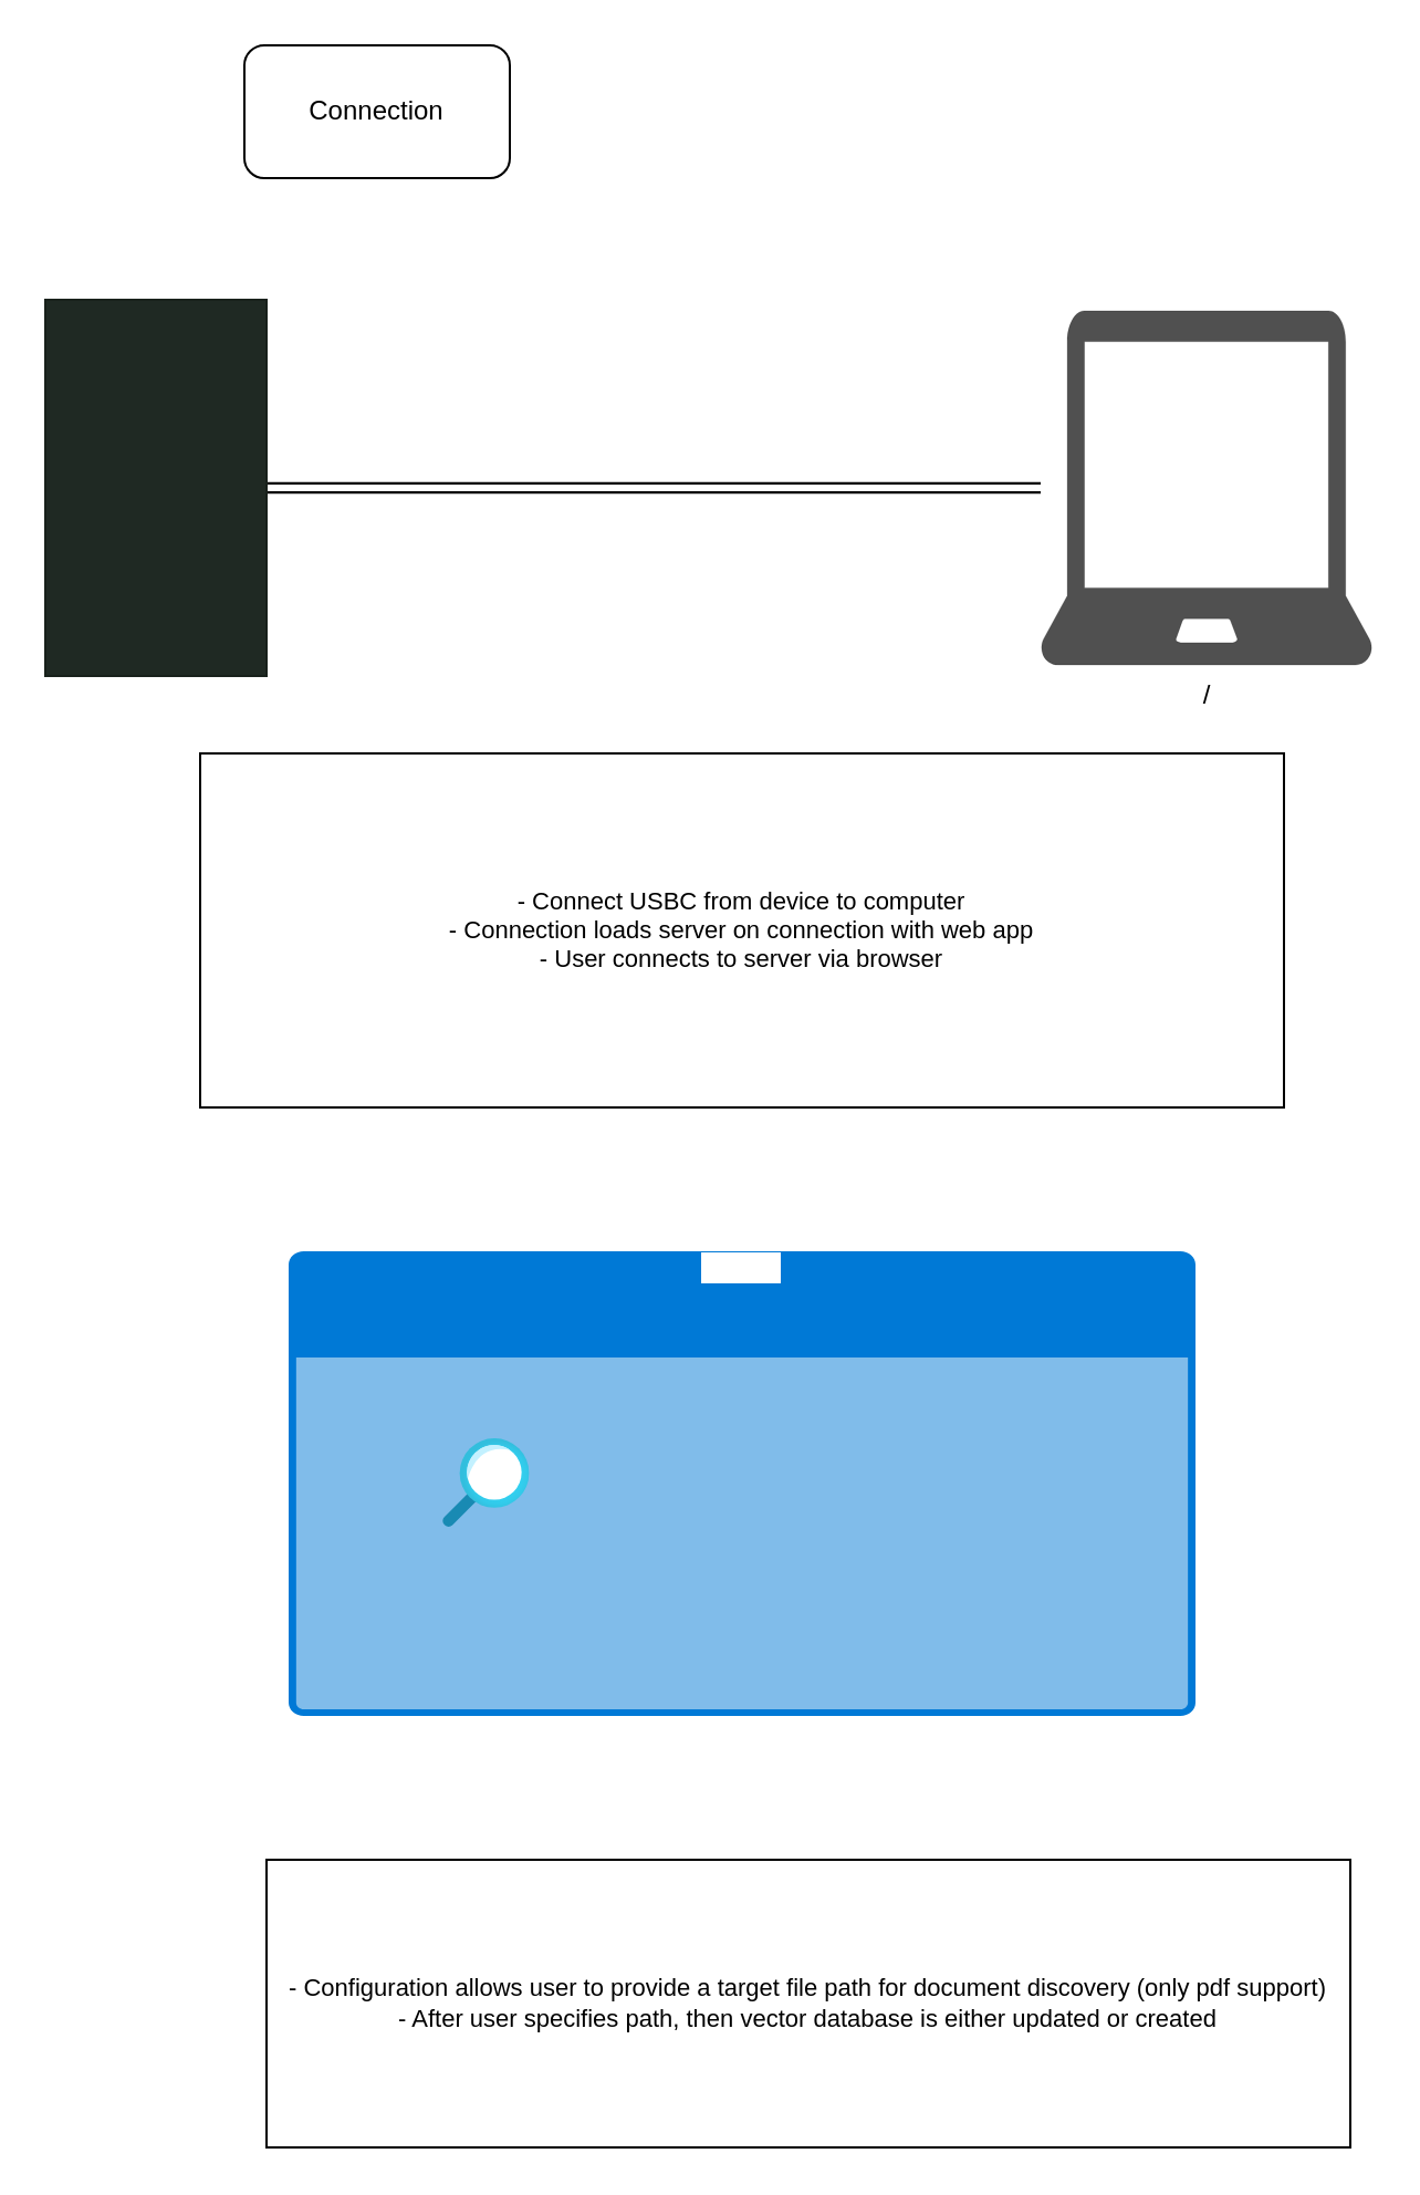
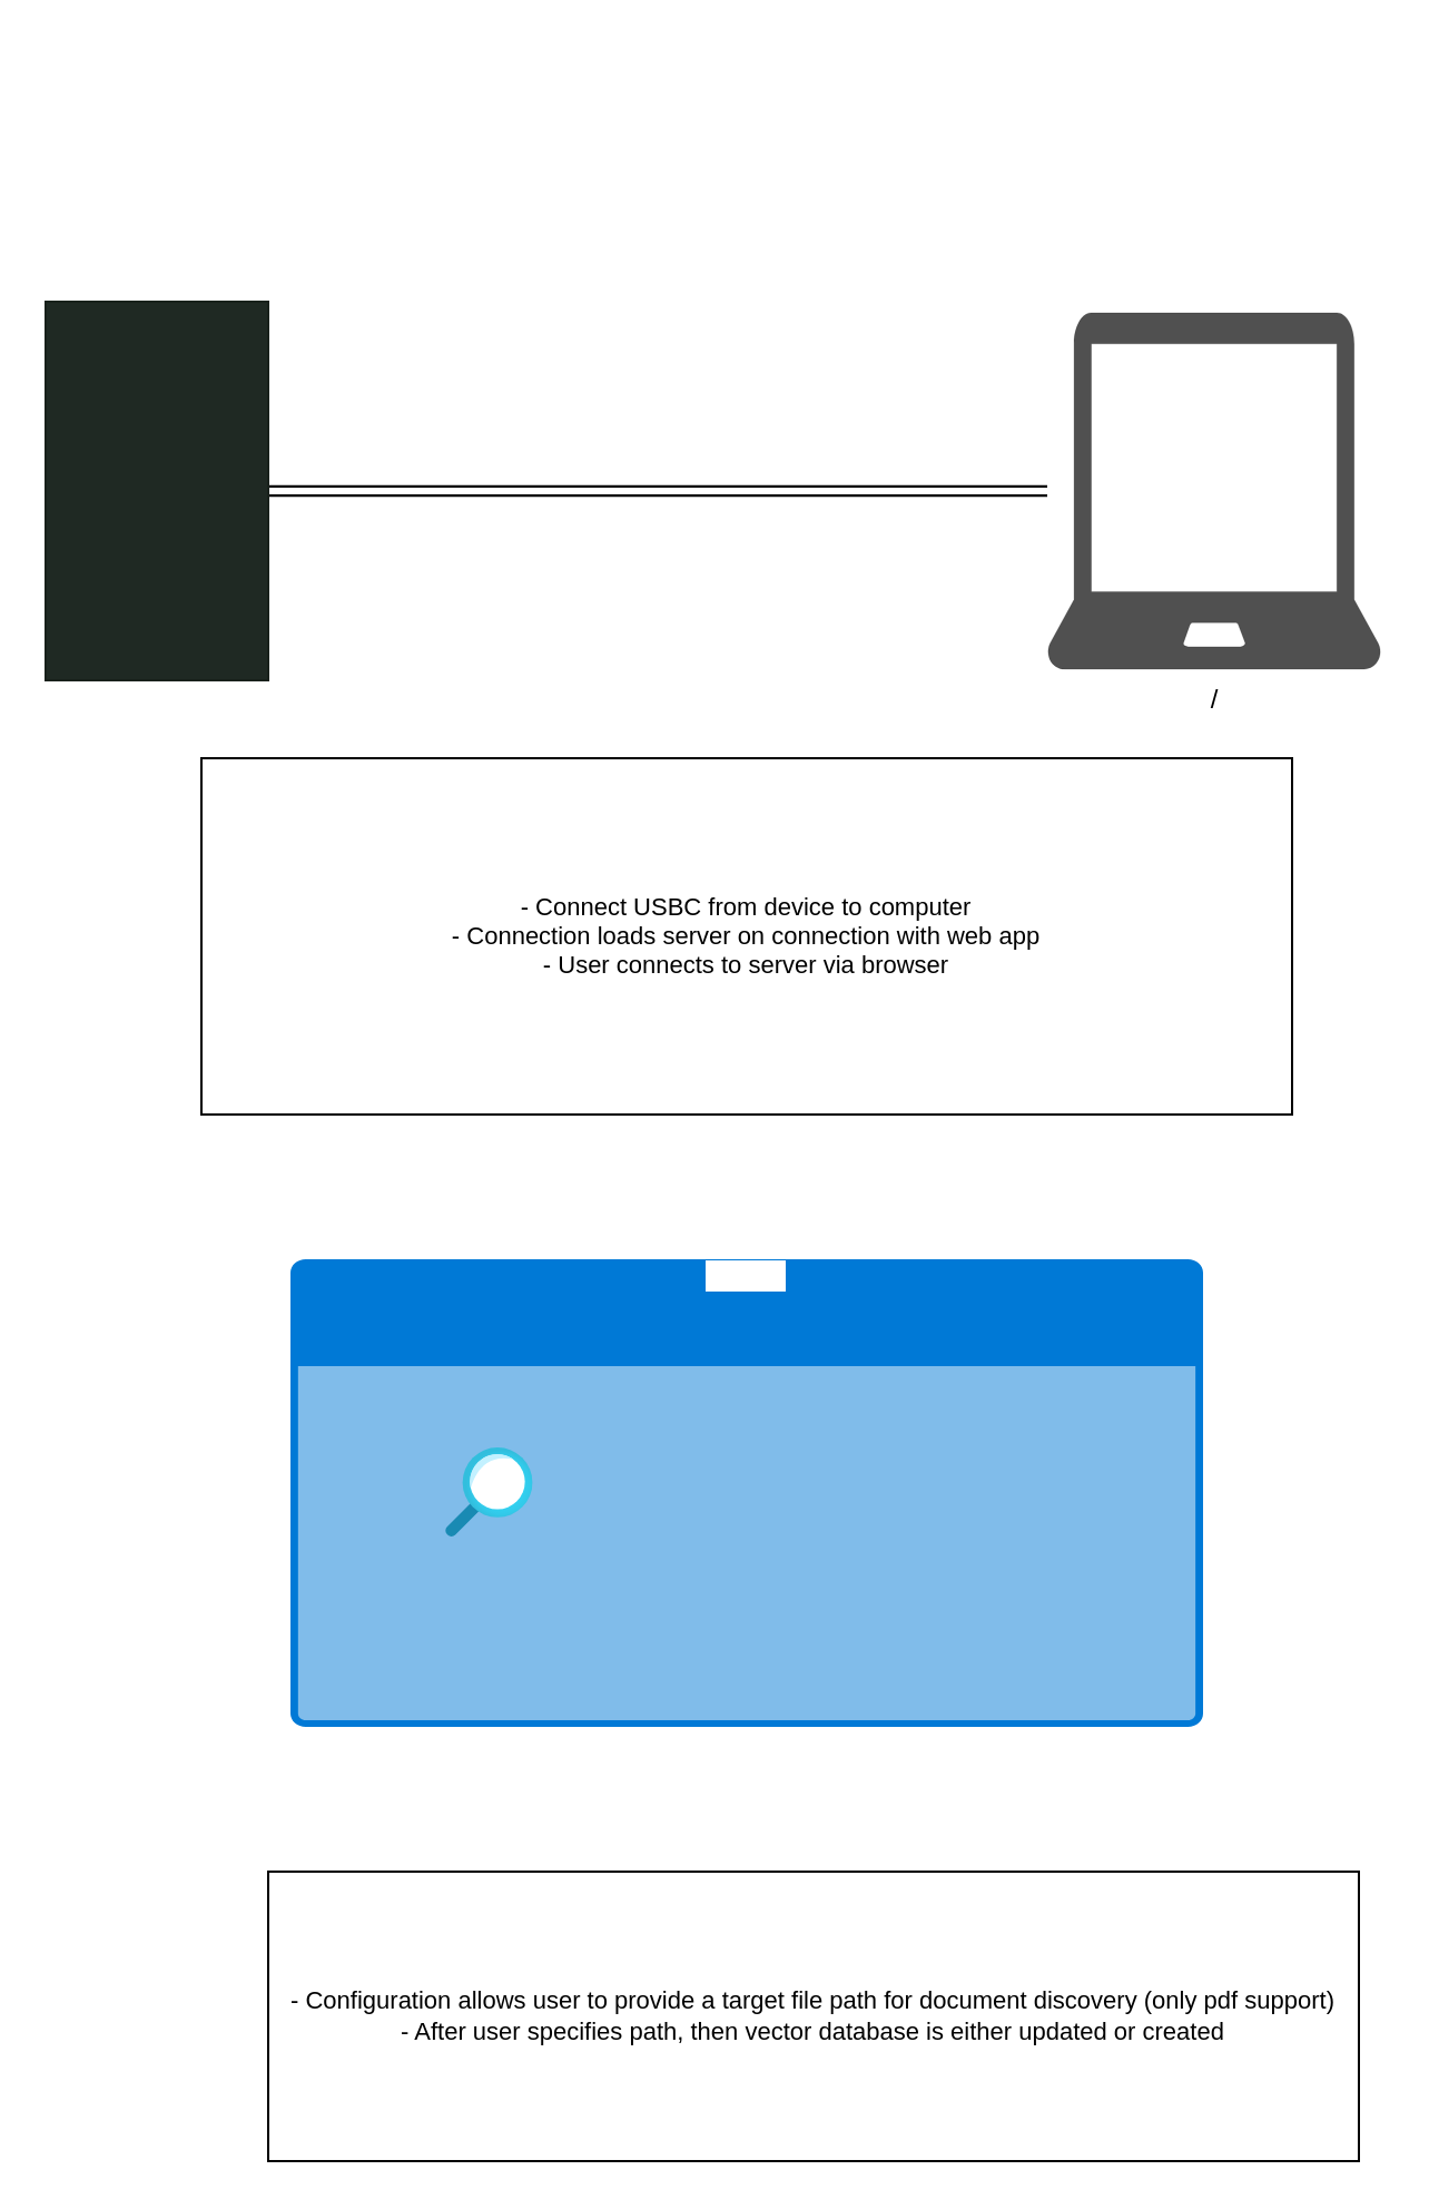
- <mxCell id="4" value="Connection" style="rounded=1;whiteSpace=wrap;html=1;" parent="1" vertex="1"><mxGeometry x="110" y="20" width="120" height="60" as="geometry" /></mxCell>
